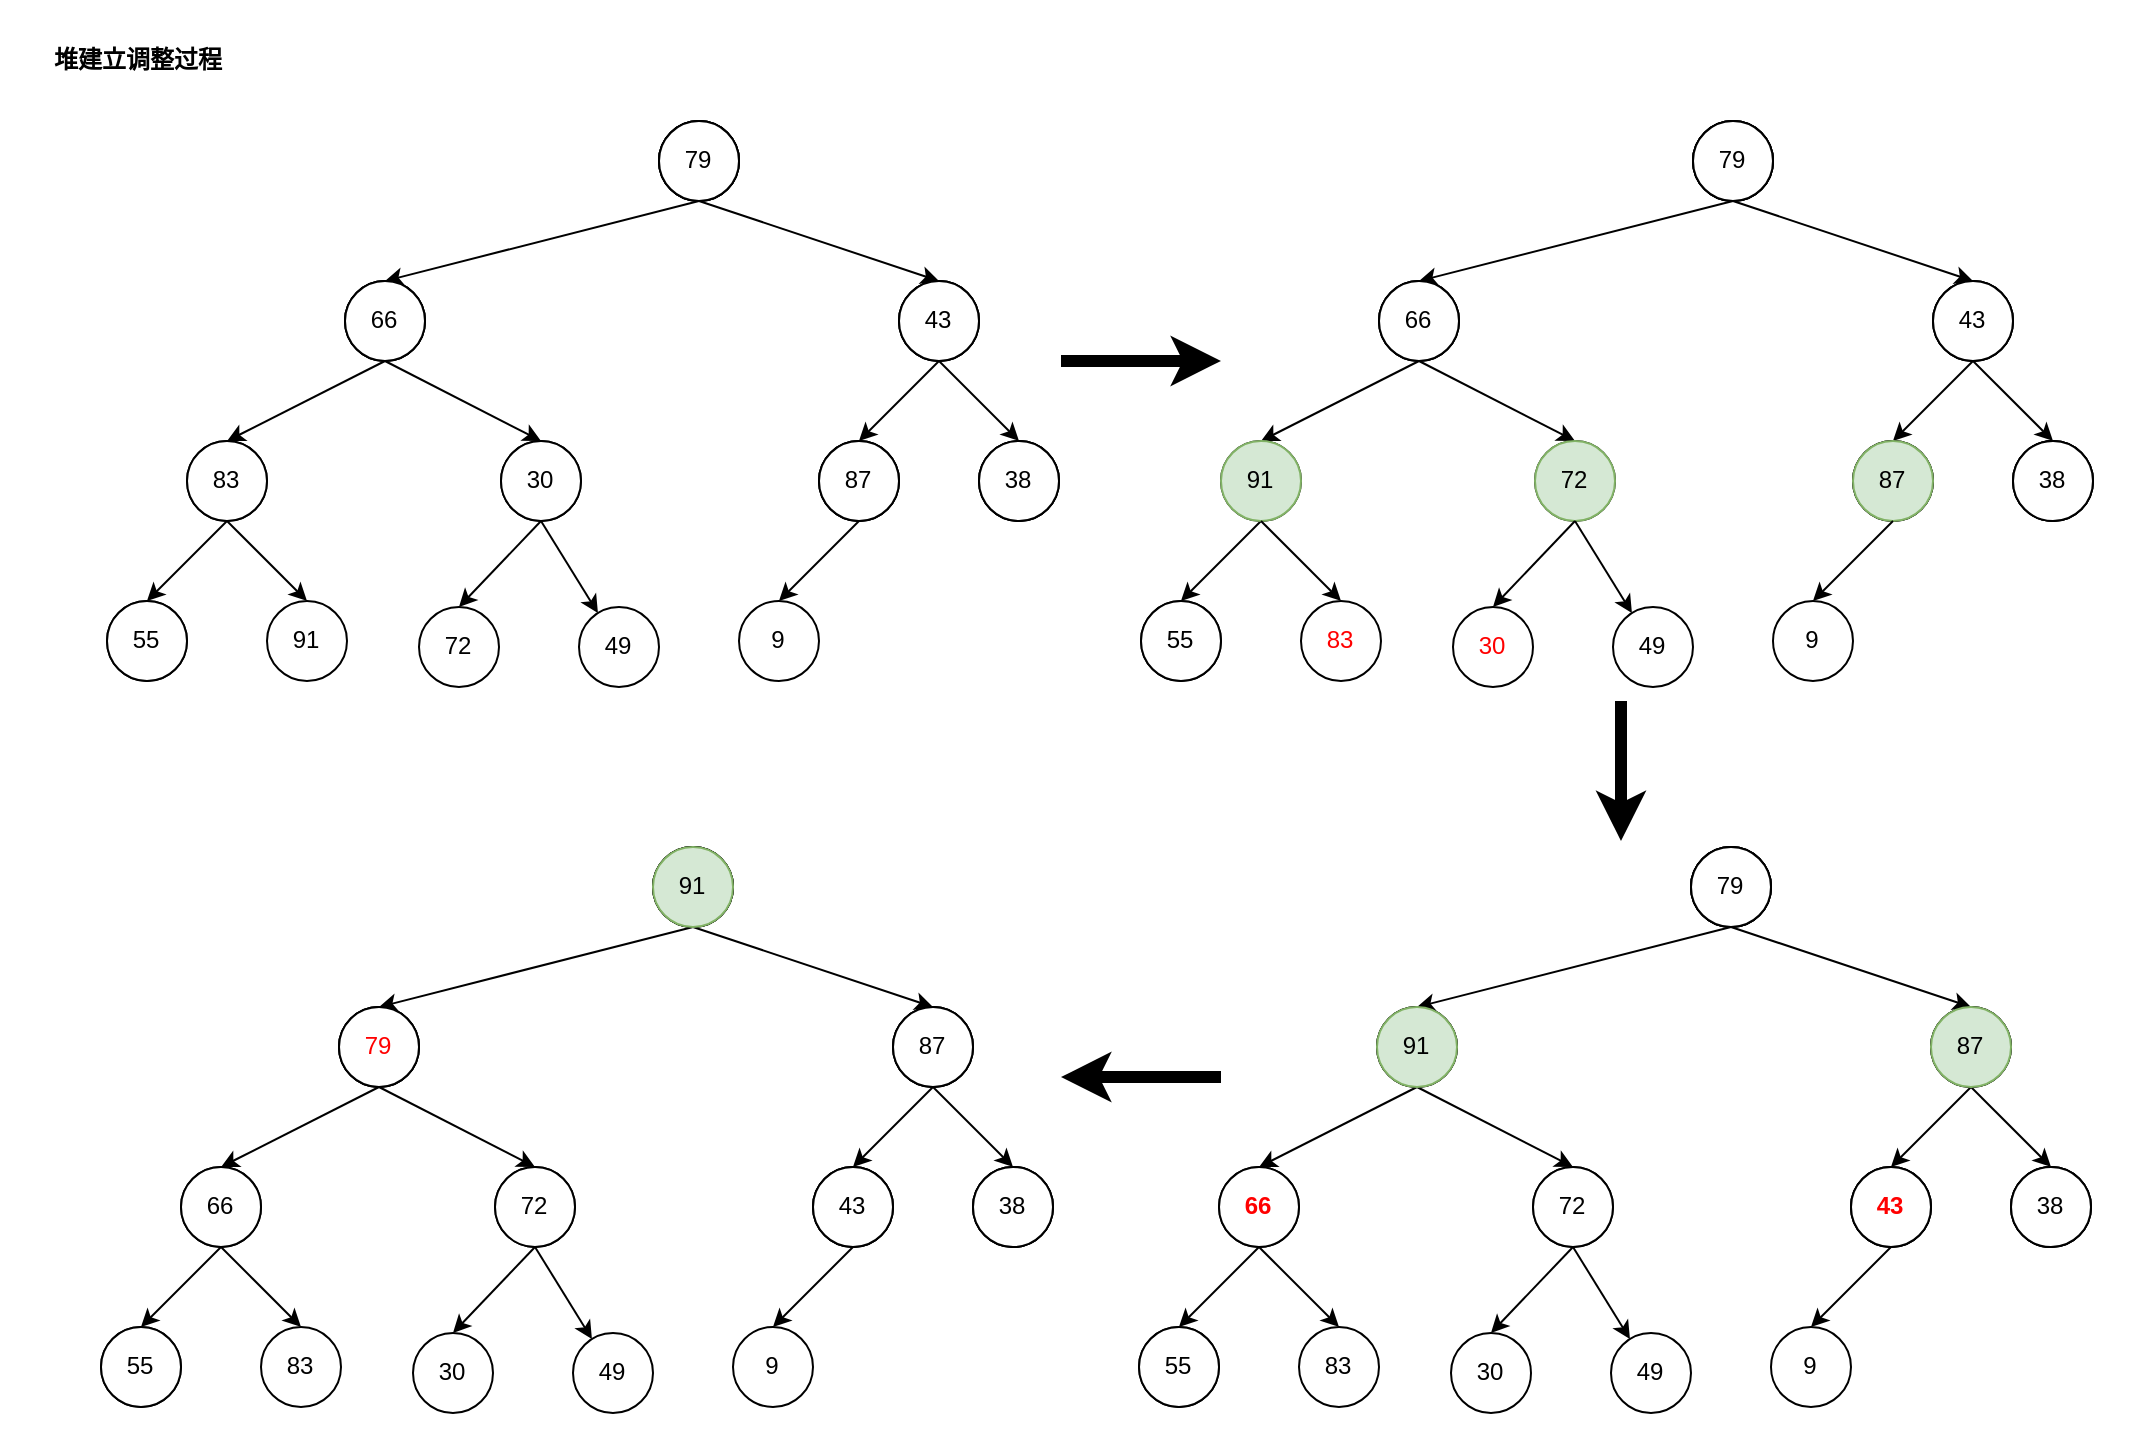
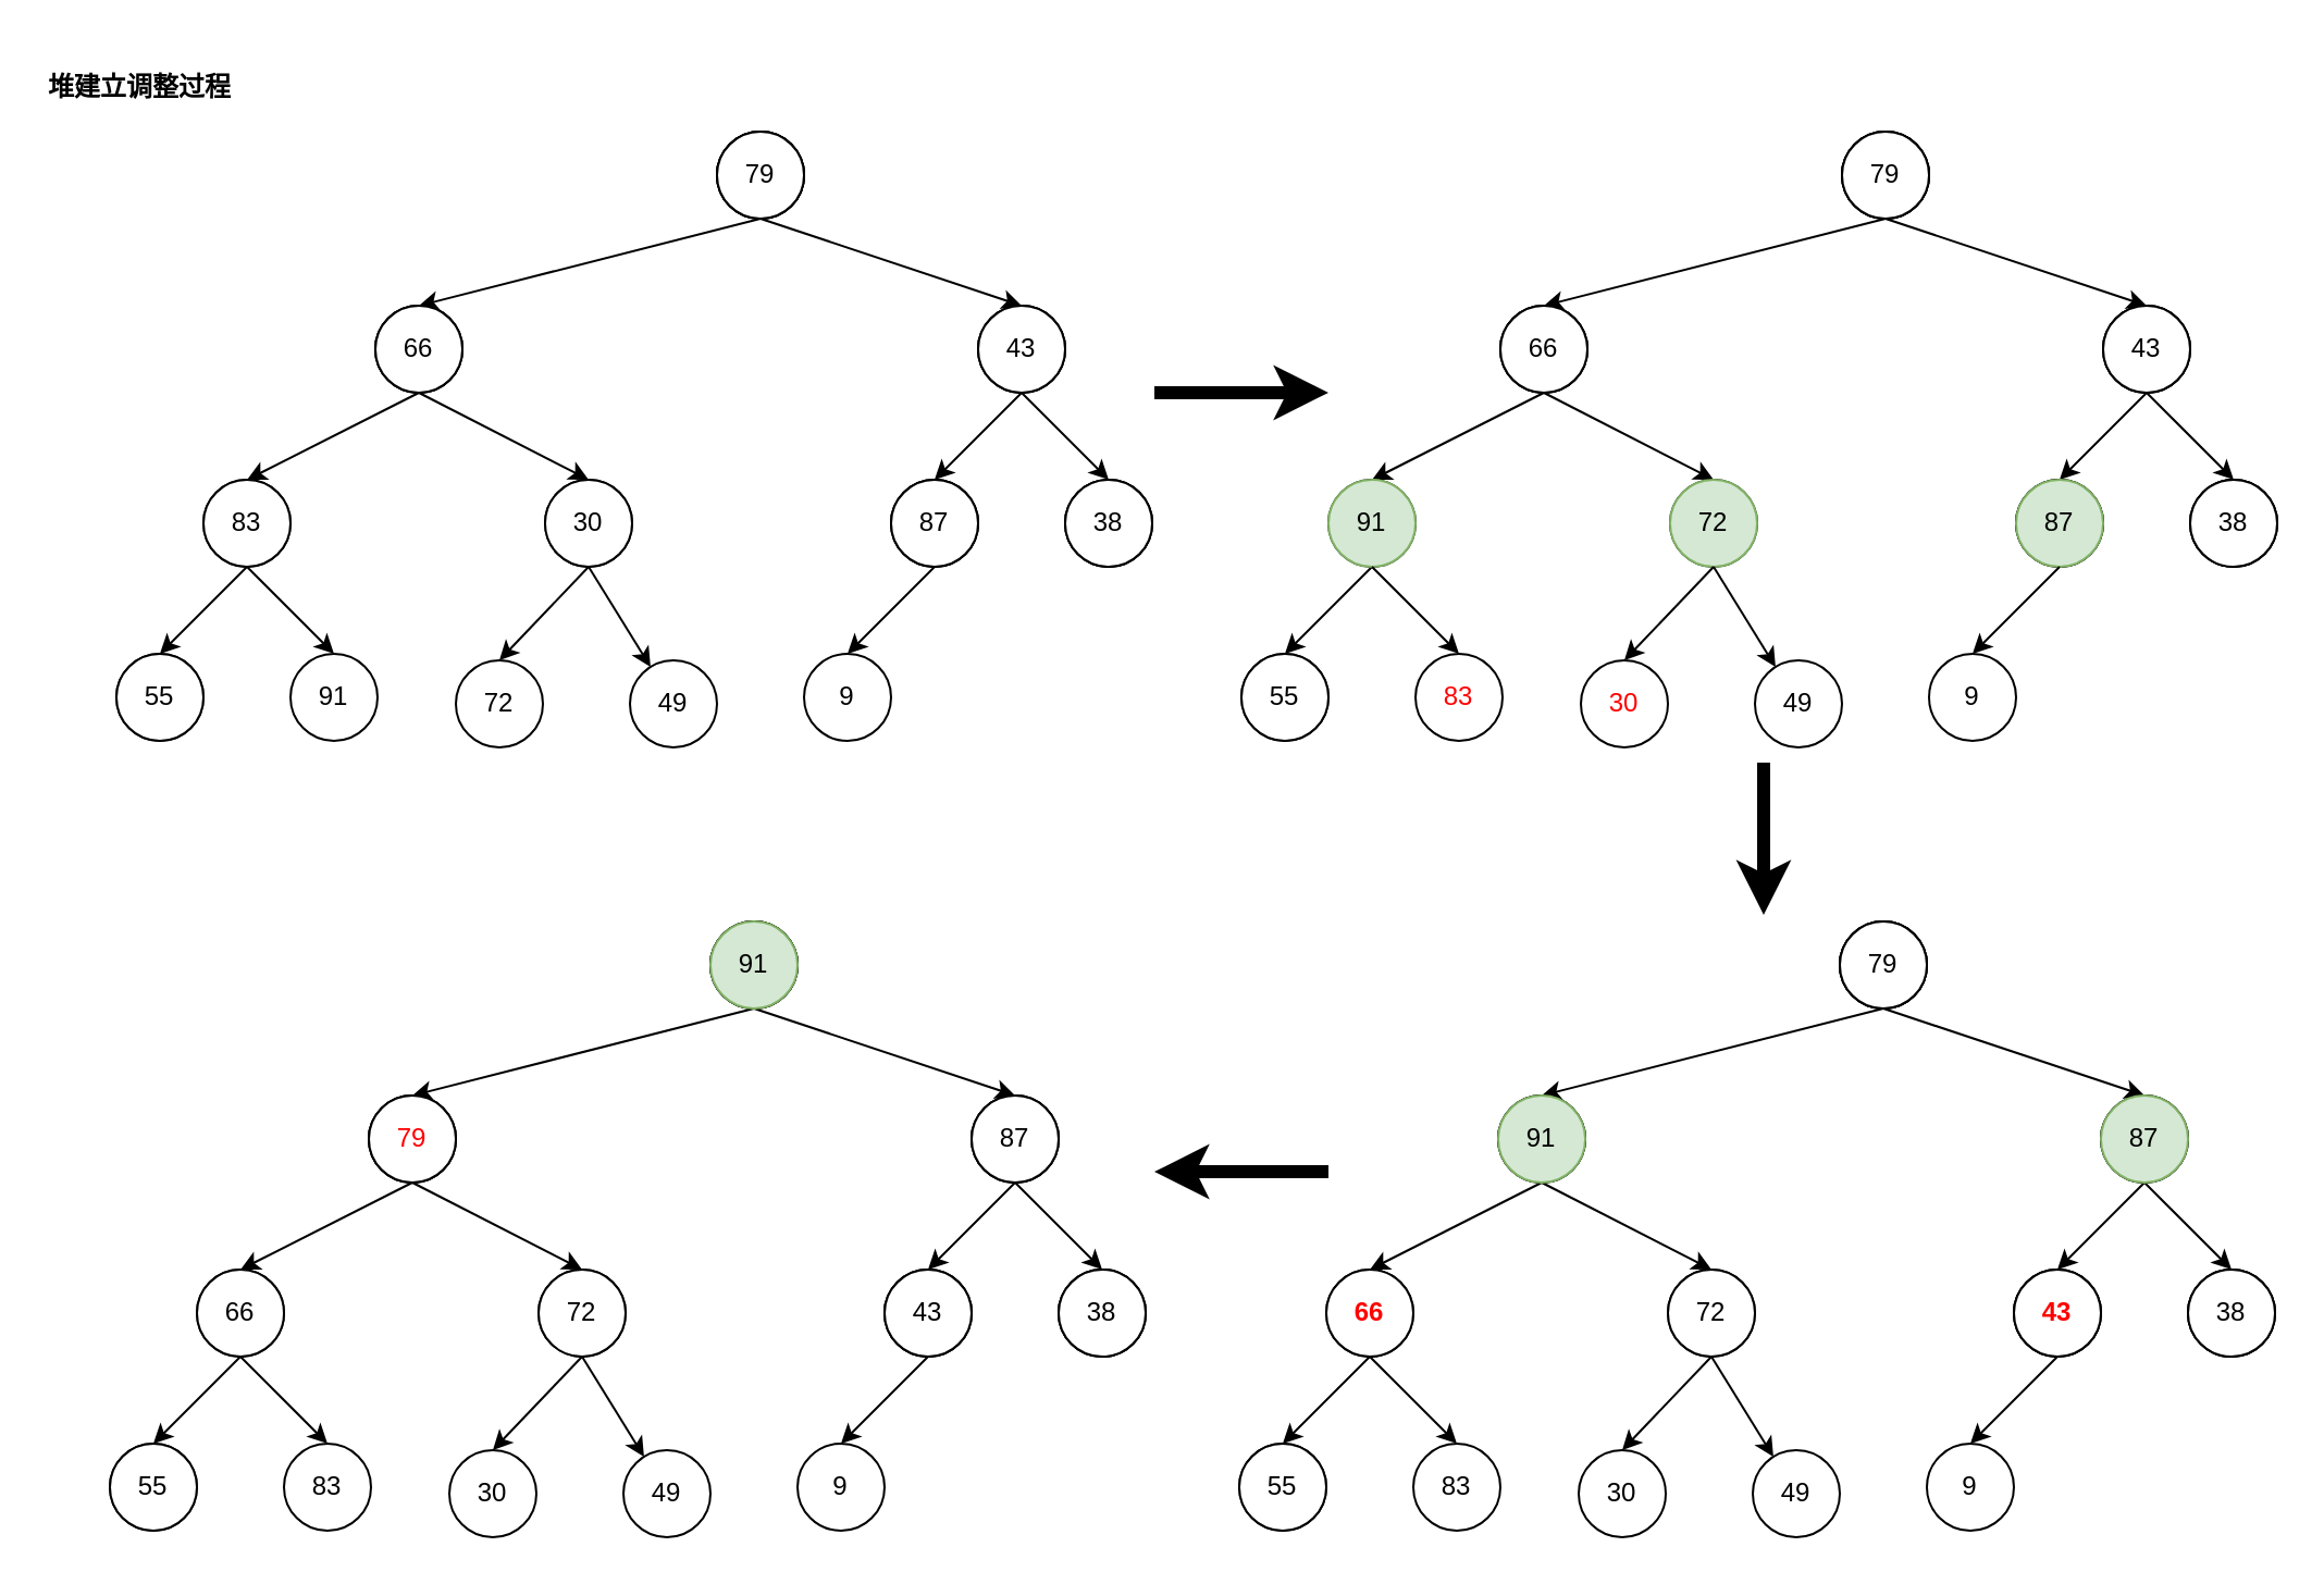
- <mxCell id="157" value="&lt;font color=&quot;#000000&quot;&gt;&lt;b&gt;堆建立调整过程&lt;/b&gt;&lt;/font&gt;" style="text;html=1;strokeColor=none;fillColor=none;align=left;verticalAlign=middle;whiteSpace=wrap;rounded=0;fontColor=#FF0000;" vertex="1" parent="1"><mxGeometry x="25" y="10" width="310" height="40" as="geometry" /></mxCell>
+ <mxCell id="157" value="&lt;font color=&quot;#000000&quot;&gt;&lt;b&gt;堆建立调整过程&lt;/b&gt;&lt;/font&gt;" style="text;html=1;strokeColor=none;fillColor=none;align=left;verticalAlign=middle;whiteSpace=wrap;rounded=0;fontColor=#FF0000;" vertex="1" parent="1"><mxGeometry x="20" y="20" width="310" height="40" as="geometry" /></mxCell>
